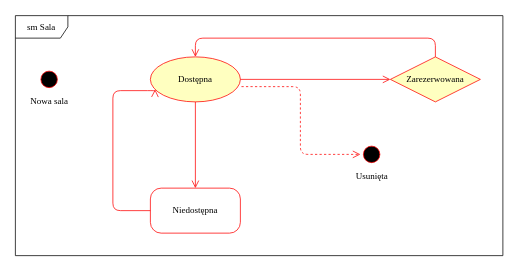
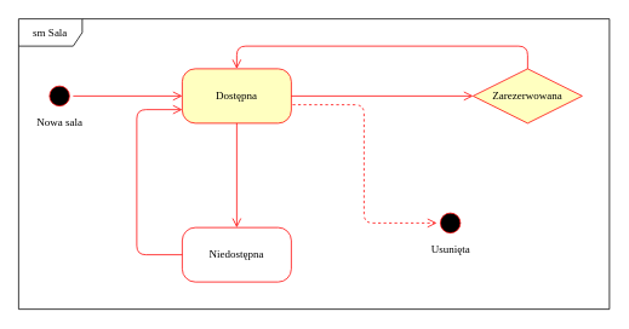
+ <mxCell id="4" style="edgeStyle=orthogonalEdgeStyle;html=1;labelBackgroundColor=none;endArrow=open;endSize=8;strokeColor=#ff0000;fontFamily=Verdana;fontSize=12;align=left;exitX=0.5;exitY=0;exitDx=0;exitDy=0;entryX=0;entryY=0.5;entryDx=0;entryDy=0;" edge="1" parent="1" source="3" target="5"><mxGeometry relative="1" as="geometry"><mxPoint x="-30.007" y="-569.529" as="sourcePoint" /><mxPoint x="190" y="110" as="targetPoint" /></mxGeometry></mxCell>
- <mxCell id="5" value="Dostępna" style="ellipse;whiteSpace=wrap;html=1;arcSize=24;fillColor=#ffffc0;strokeColor=#ff0000;shadow=0;comic=0;labelBackgroundColor=none;fontFamily=Verdana;fontSize=12;fontColor=#000000;align=center;" vertex="1" parent="1"><mxGeometry x="200" y="75" width="120" height="60" as="geometry" /></mxCell>
+ <mxCell id="5" value="Dostępna" style="rounded=1;whiteSpace=wrap;html=1;arcSize=24;fillColor=#ffffc0;strokeColor=#ff0000;shadow=0;comic=0;labelBackgroundColor=none;fontFamily=Verdana;fontSize=12;fontColor=#000000;align=center;" vertex="1" parent="1"><mxGeometry x="200" y="75" width="120" height="60" as="geometry" /></mxCell>
- <mxCell id="12" value="Usunięta&lt;br&gt;" style="ellipse;html=1;shape=startState;fillColor=#000000;strokeColor=#ff0000;rounded=1;shadow=0;comic=0;labelBackgroundColor=none;fontFamily=Verdana;fontSize=12;fontColor=#000000;align=center;direction=south;labelPosition=center;verticalLabelPosition=bottom;verticalAlign=top;" vertex="1" parent="1"><mxGeometry x="480" y="190" width="30" height="30" as="geometry" /></mxCell>
+ <mxCell id="12" value="Usunięta&lt;br&gt;" style="ellipse;html=1;shape=startState;fillColor=#000000;strokeColor=#ff0000;rounded=1;shadow=0;comic=0;labelBackgroundColor=none;fontFamily=Verdana;fontSize=12;fontColor=#000000;align=center;direction=south;labelPosition=center;verticalLabelPosition=bottom;verticalAlign=top;" vertex="1" parent="1"><mxGeometry x="480" y="230" width="30" height="30" as="geometry" /></mxCell>
